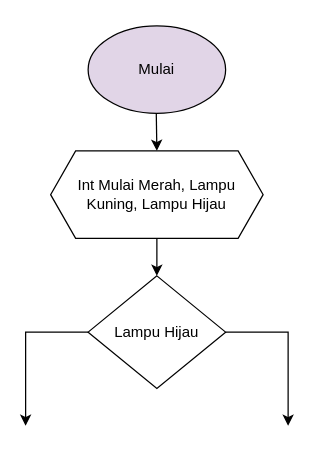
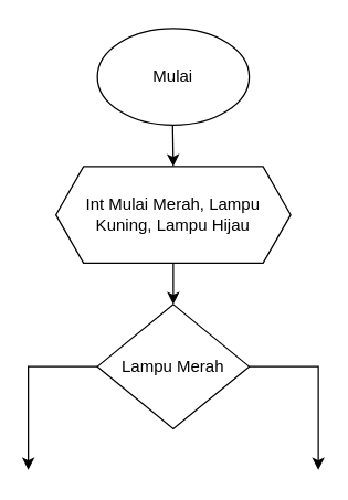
- <mxCell id="2" value="Mulai" style="ellipse;whiteSpace=wrap;html=1;fillColor=#e1d5e7;" vertex="1" parent="1"><mxGeometry x="70" width="110" height="70" as="geometry" y="20" /></mxCell>
+ <mxCell id="2" value="Mulai" style="ellipse;whiteSpace=wrap;html=1;" vertex="1" parent="1"><mxGeometry x="70" width="110" height="70" as="geometry" y="20" /></mxCell>
- <mxCell id="7" value="Lampu Hijau" style="rhombus;whiteSpace=wrap;html=1;" vertex="1" parent="1"><mxGeometry x="70" y="220" width="110" height="90" as="geometry" /></mxCell>
+ <mxCell id="7" value="Lampu Merah" style="rhombus;whiteSpace=wrap;html=1;" vertex="1" parent="1"><mxGeometry x="70" y="220" width="110" height="90" as="geometry" /></mxCell>
